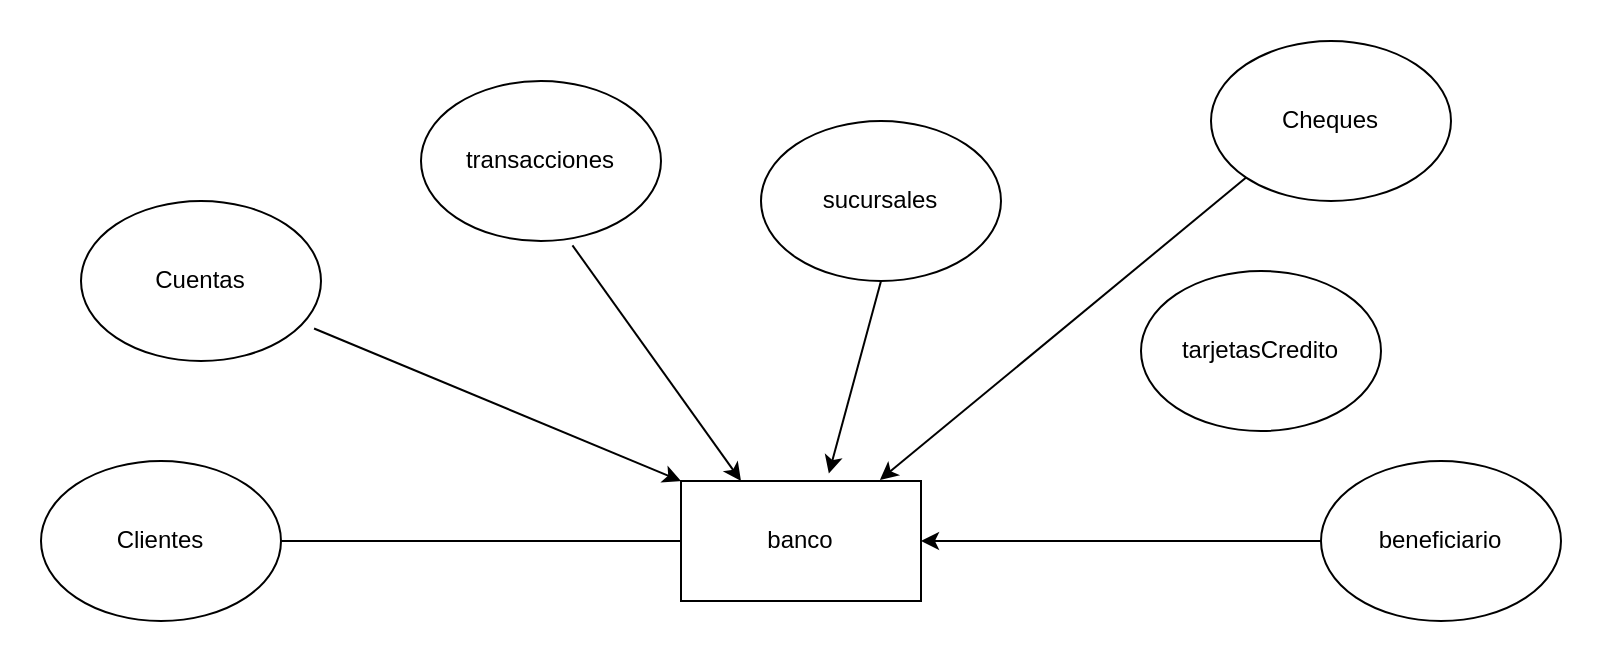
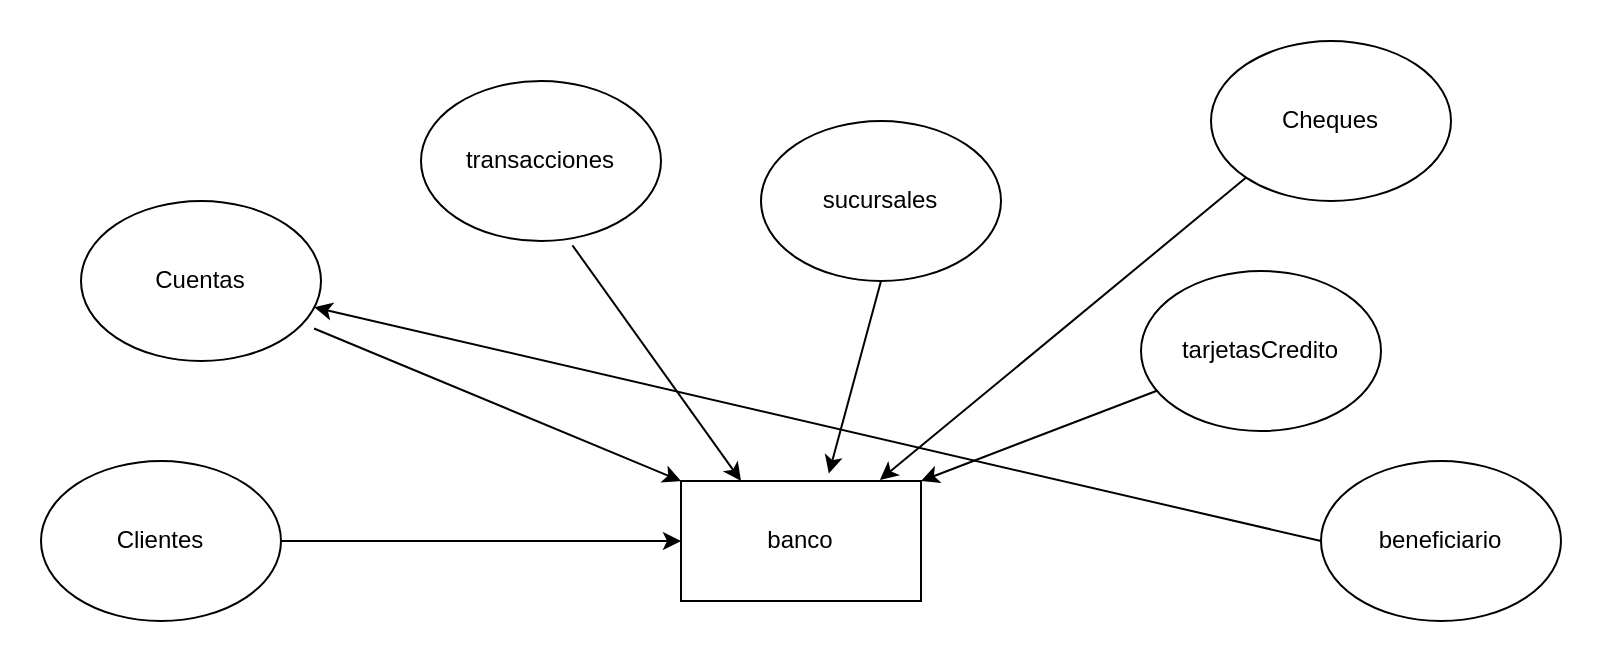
+ <mxCell id="14" value="" style="endArrow=classic;html=1;rounded=0;entryX=1;entryY=0;entryDx=0;entryDy=0;" parent="1" source="2" target="8" edge="1"><mxGeometry width="50" height="50" relative="1" as="geometry"><mxPoint x="380" y="200" as="sourcePoint" /><mxPoint x="430" y="150" as="targetPoint" /></mxGeometry></mxCell>
- <mxCell id="12" value="" style="endArrow=none;html=1;rounded=0;entryX=0;entryY=0.5;entryDx=0;entryDy=0;exitX=1;exitY=0.5;exitDx=0;exitDy=0;" parent="1" source="4" target="8" edge="1"><mxGeometry width="50" height="50" relative="1" as="geometry"><mxPoint x="380" y="200" as="sourcePoint" /><mxPoint x="430" y="150" as="targetPoint" /></mxGeometry></mxCell>
+ <mxCell id="12" value="" style="endArrow=classic;html=1;rounded=0;entryX=0;entryY=0.5;entryDx=0;entryDy=0;exitX=1;exitY=0.5;exitDx=0;exitDy=0;" parent="1" source="4" target="8" edge="1"><mxGeometry width="50" height="50" relative="1" as="geometry"><mxPoint x="380" y="200" as="sourcePoint" /><mxPoint x="430" y="150" as="targetPoint" /></mxGeometry></mxCell>
- <mxCell id="16" value="" style="endArrow=classic;html=1;rounded=0;entryX=1;entryY=0.5;entryDx=0;entryDy=0;exitX=0;exitY=0.5;exitDx=0;exitDy=0;" parent="1" source="15" target="8" edge="1"><mxGeometry width="50" height="50" relative="1" as="geometry"><mxPoint x="380" y="250" as="sourcePoint" /><mxPoint x="430" y="200" as="targetPoint" /></mxGeometry></mxCell>
+ <mxCell id="16" value="" style="endArrow=classic;html=1;rounded=0;exitX=0;exitY=0.5;exitDx=0;exitDy=0;" parent="1" source="15" target="7" edge="1"><mxGeometry width="50" height="50" relative="1" as="geometry"><mxPoint x="380" y="250" as="sourcePoint" /><mxPoint x="430" y="200" as="targetPoint" /></mxGeometry></mxCell>
